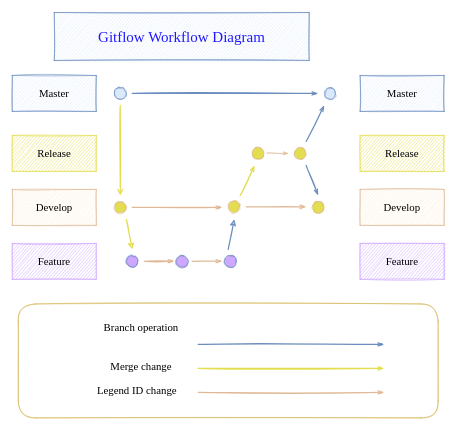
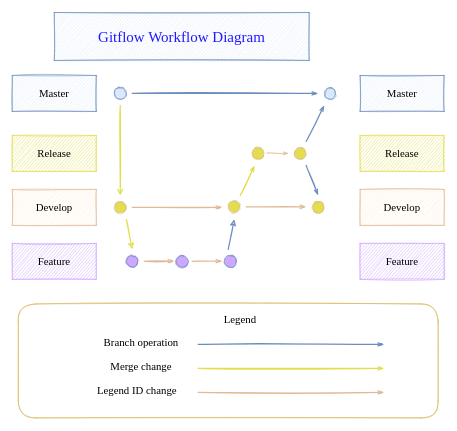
+ <mxCell id="25" value="Legend" style="text;html=1;strokeColor=none;fillColor=none;align=center;verticalAlign=middle;whiteSpace=wrap;rounded=0;shadow=0;glass=0;sketch=1;fillStyle=auto;fontFamily=Comic Sans MS;fontSize=18;" vertex="1" parent="1"><mxGeometry x="325" y="517" width="150" height="30" as="geometry" /></mxCell>
- <mxCell id="19" value="Branch operation" style="text;html=1;strokeColor=none;fillColor=none;align=center;verticalAlign=middle;whiteSpace=wrap;rounded=0;shadow=0;glass=0;sketch=1;fillStyle=auto;fontFamily=Comic Sans MS;fontSize=18;" vertex="1" parent="1"><mxGeometry x="160" y="531" width="150" height="30" as="geometry" /></mxCell>
+ <mxCell id="19" value="Branch operation" style="text;html=1;strokeColor=none;fillColor=none;align=center;verticalAlign=middle;whiteSpace=wrap;rounded=0;shadow=0;glass=0;sketch=1;fillStyle=auto;fontFamily=Comic Sans MS;fontSize=18;" vertex="1" parent="1"><mxGeometry x="160" y="556" width="150" height="30" as="geometry" /></mxCell>
